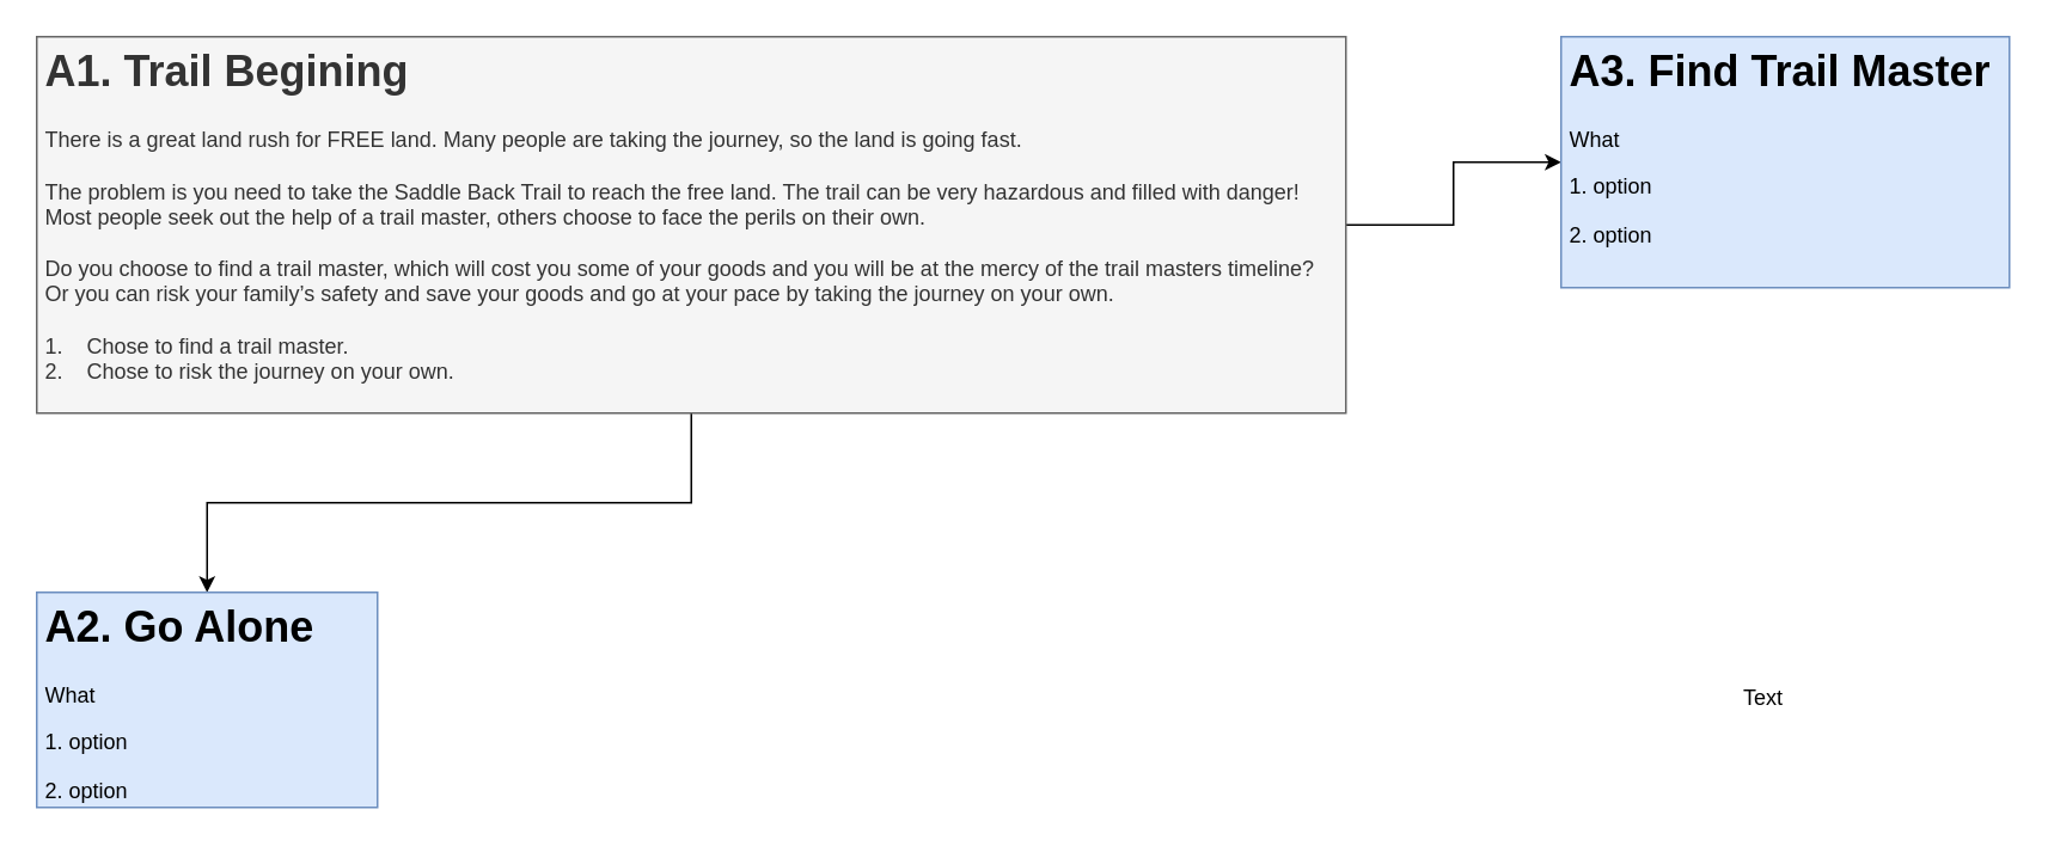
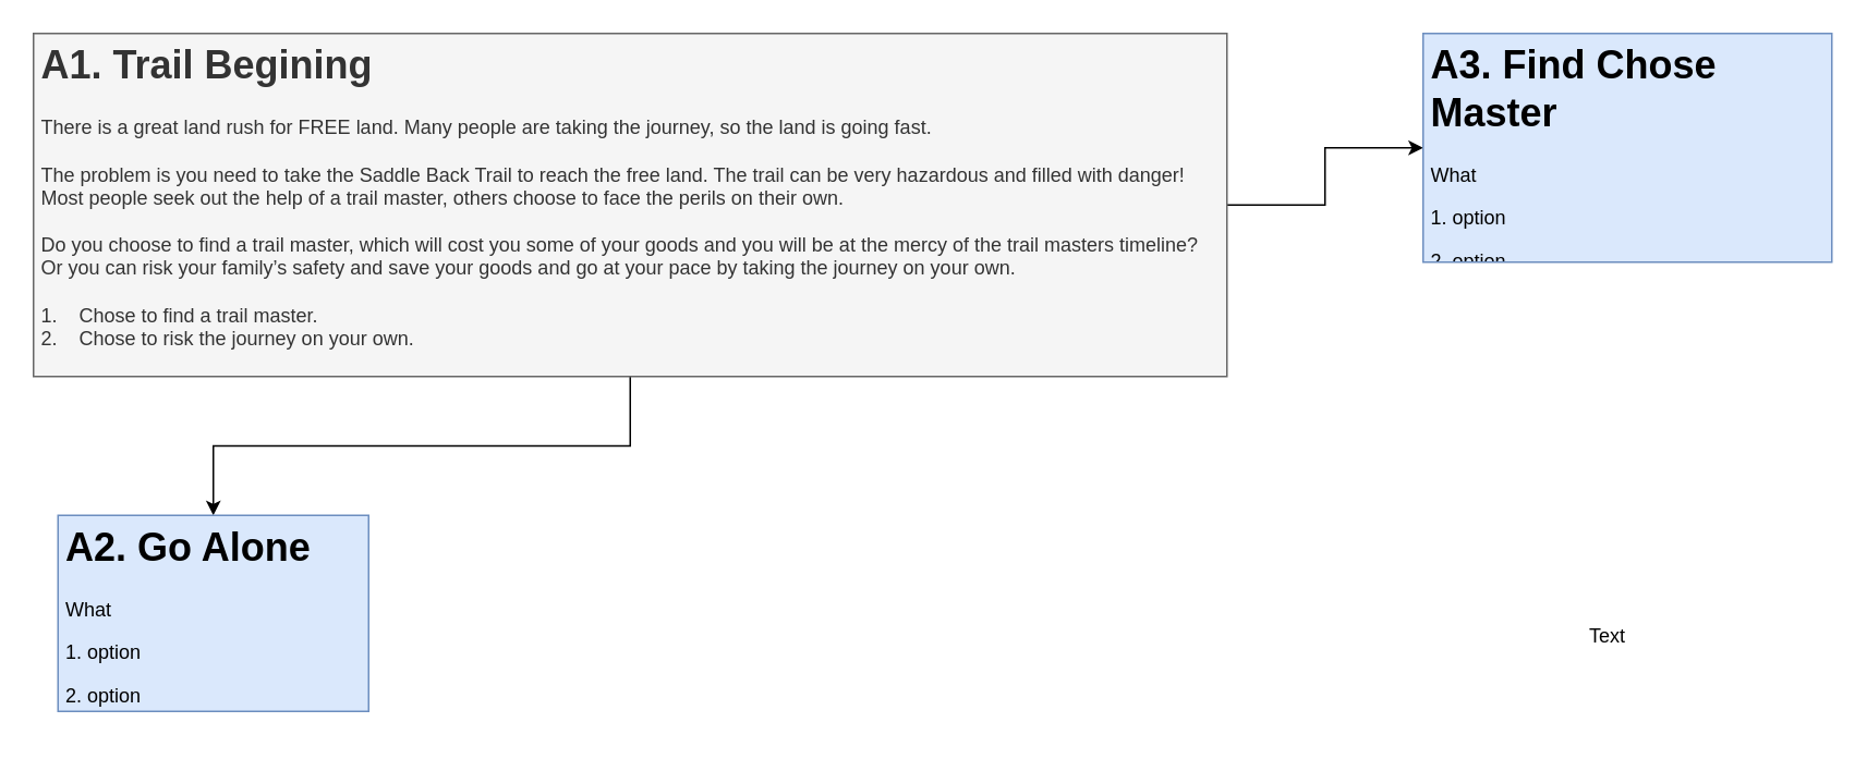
- <mxCell id="6" value="&lt;h1&gt;A3. Find Trail Master&lt;br&gt;&lt;/h1&gt;&lt;p&gt;What&lt;/p&gt;&lt;p&gt;1. option&lt;/p&gt;&lt;p&gt;2. option&lt;br&gt;&lt;/p&gt;" style="text;html=1;strokeColor=#6c8ebf;fillColor=#dae8fc;spacing=5;spacingTop=-20;whiteSpace=wrap;overflow=hidden;rounded=0;" vertex="1" parent="1"><mxGeometry x="870" y="20" width="250" height="140" as="geometry" /></mxCell>
+ <mxCell id="6" value="&lt;h1&gt;A3. Find Chose Master&lt;br&gt;&lt;/h1&gt;&lt;p&gt;What&lt;/p&gt;&lt;p&gt;1. option&lt;/p&gt;&lt;p&gt;2. option&lt;br&gt;&lt;/p&gt;" style="text;html=1;strokeColor=#6c8ebf;fillColor=#dae8fc;spacing=5;spacingTop=-20;whiteSpace=wrap;overflow=hidden;rounded=0;" vertex="1" parent="1"><mxGeometry x="870" y="20" width="250" height="140" as="geometry" /></mxCell>
- <mxCell id="5" value="&lt;h1&gt;A2. Go Alone&lt;br&gt;&lt;/h1&gt;&lt;p&gt;What&lt;/p&gt;&lt;p&gt;1. option&lt;/p&gt;&lt;p&gt;2. option&lt;br&gt;&lt;/p&gt;" style="text;html=1;strokeColor=#6c8ebf;fillColor=#dae8fc;spacing=5;spacingTop=-20;whiteSpace=wrap;overflow=hidden;rounded=0;" vertex="1" parent="1"><mxGeometry x="20" y="330" width="190" height="120" as="geometry" /></mxCell>
+ <mxCell id="5" value="&lt;h1&gt;A2. Go Alone&lt;br&gt;&lt;/h1&gt;&lt;p&gt;What&lt;/p&gt;&lt;p&gt;1. option&lt;/p&gt;&lt;p&gt;2. option&lt;br&gt;&lt;/p&gt;" style="text;html=1;strokeColor=#6c8ebf;fillColor=#dae8fc;spacing=5;spacingTop=-20;whiteSpace=wrap;overflow=hidden;rounded=0;" vertex="1" parent="1"><mxGeometry x="35" y="315" width="190" height="120" as="geometry" /></mxCell>
